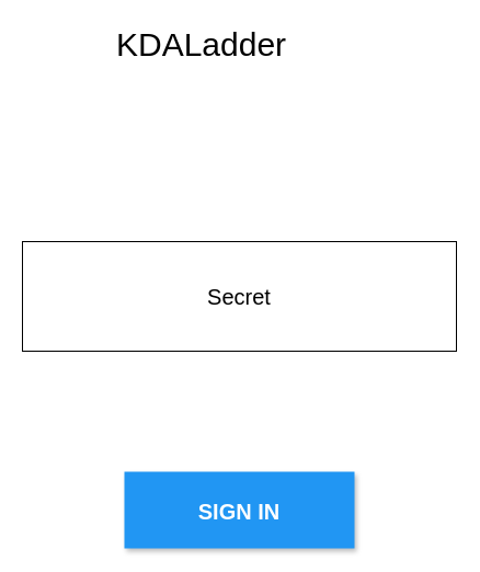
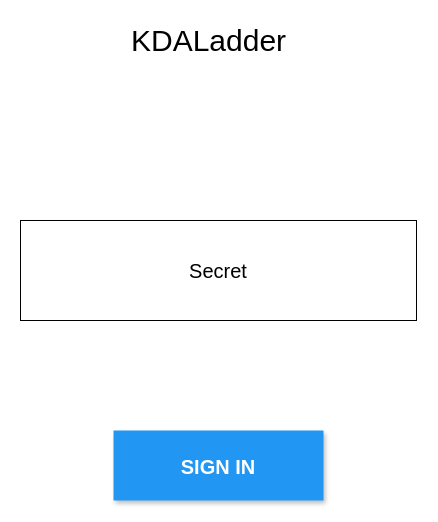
- <mxCell id="2" value="KDALadder" style="text;html=1;align=center;verticalAlign=middle;resizable=0;points=[];autosize=1;fontSize=30;fontStyle=0" parent="1" vertex="1"><mxGeometry x="98" y="20" width="170" height="40" as="geometry" /></mxCell>
+ <mxCell id="2" value="KDALadder" style="text;html=1;align=center;verticalAlign=middle;resizable=0;points=[];autosize=1;fontSize=30;fontStyle=0" parent="1" vertex="1"><mxGeometry x="123" y="20" width="170" height="40" as="geometry" /></mxCell>
